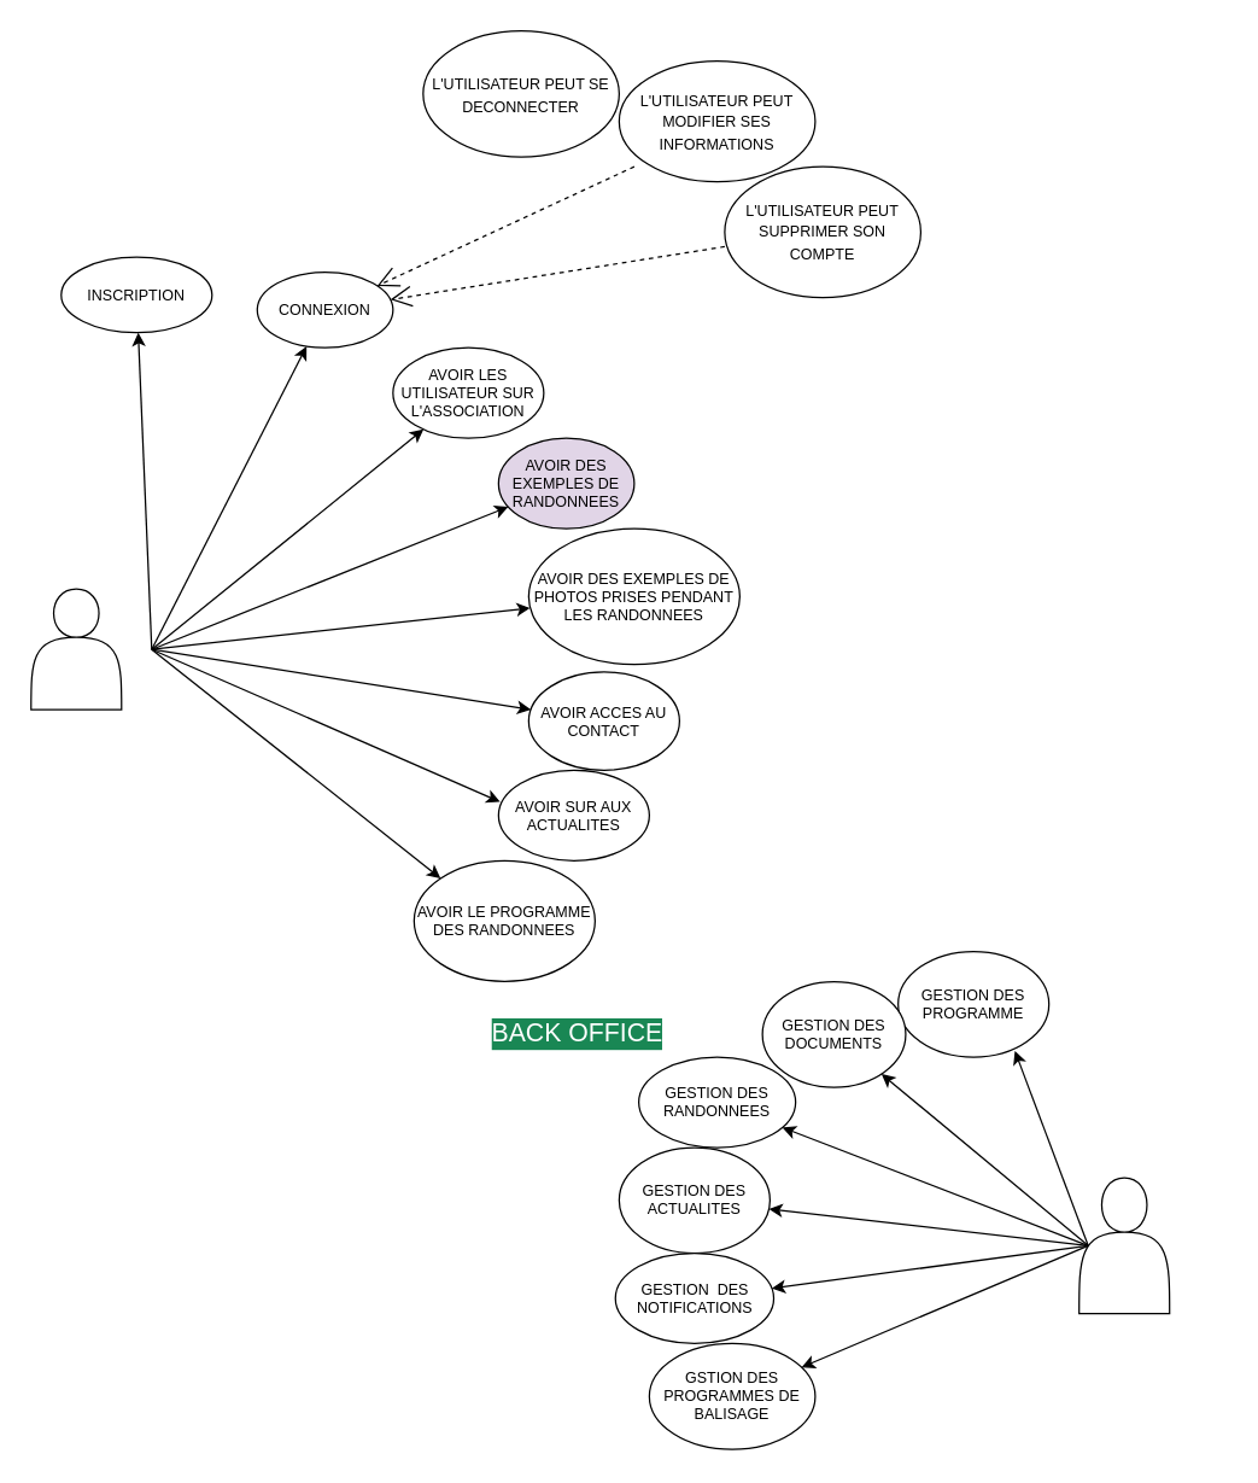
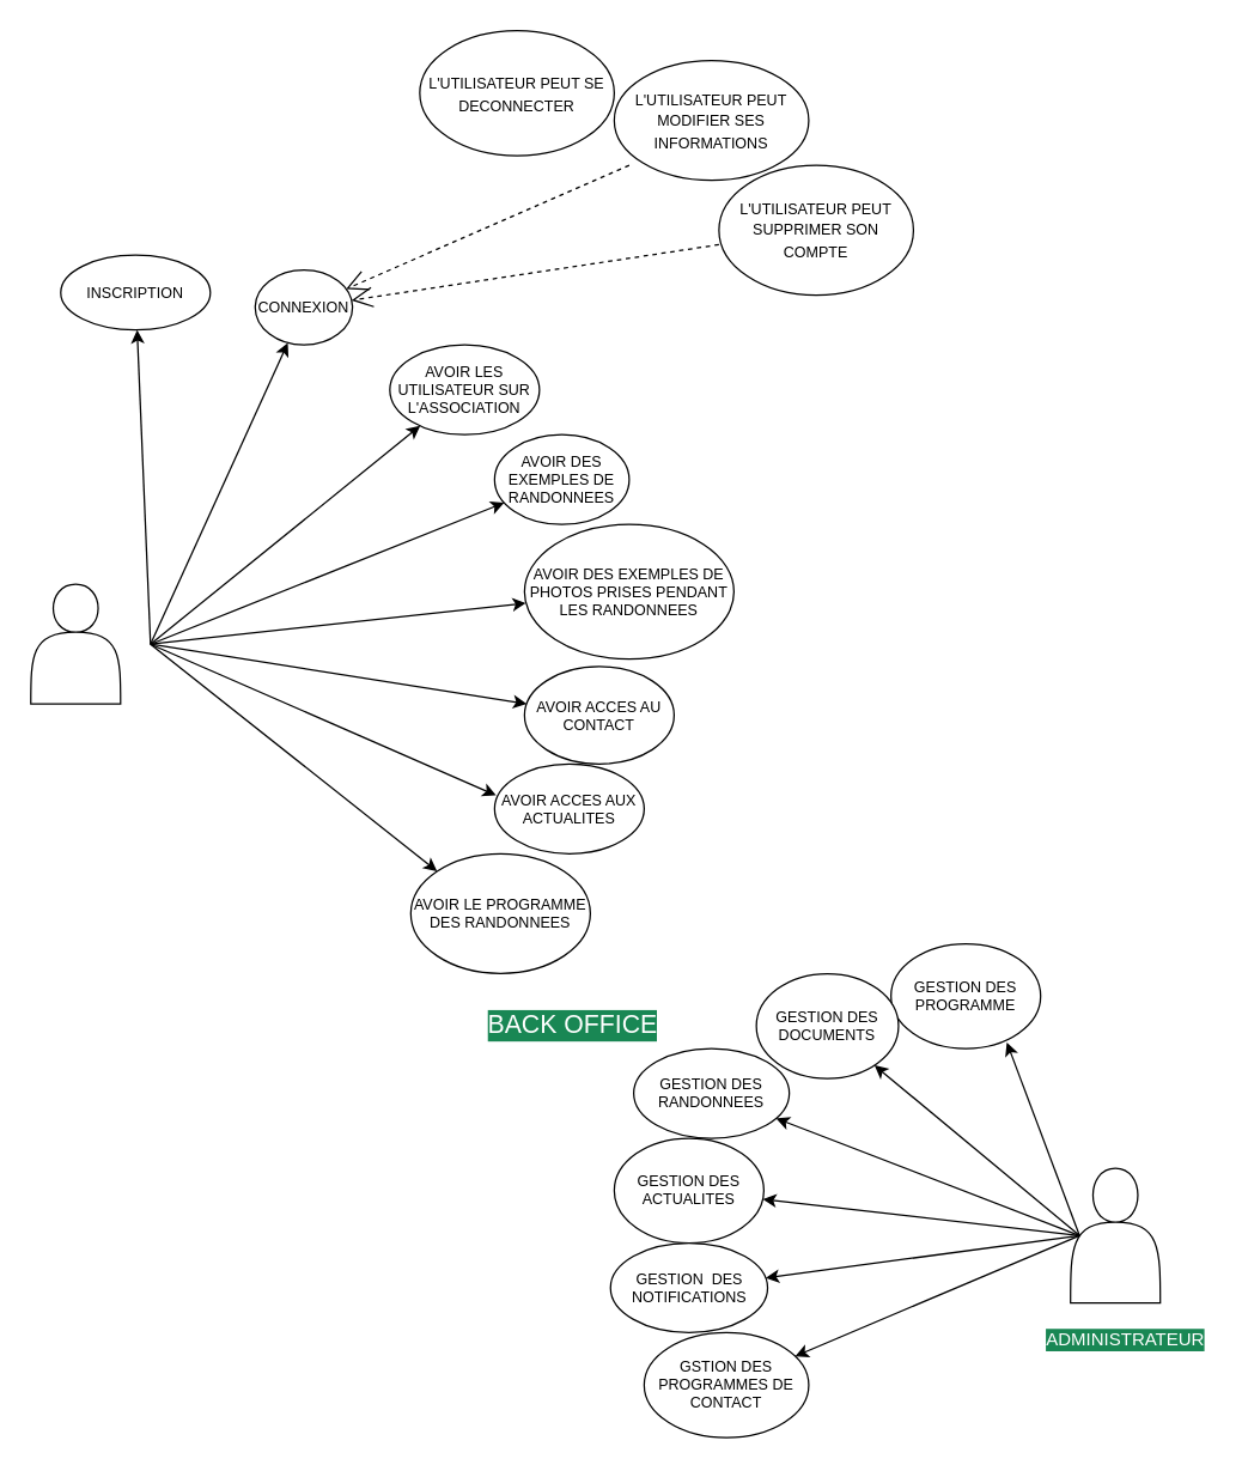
- <mxCell id="7" value="CONNEXION" style="ellipse;whiteSpace=wrap;html=1;fontSize=10;" parent="1" vertex="1"><mxGeometry x="170" y="180" width="90" height="50" as="geometry" /></mxCell>
+ <mxCell id="7" value="CONNEXION" style="ellipse;whiteSpace=wrap;html=1;fontSize=10;" parent="1" vertex="1"><mxGeometry x="170" y="180" width="65" height="50" as="geometry" /></mxCell>
- <mxCell id="11" value="AVOIR DES EXEMPLES DE RANDONNEES" style="ellipse;whiteSpace=wrap;html=1;fontSize=10;fillColor=#e1d5e7;" parent="1" vertex="1"><mxGeometry x="330" y="290" width="90" height="60" as="geometry" /></mxCell>
+ <mxCell id="11" value="AVOIR DES EXEMPLES DE RANDONNEES" style="ellipse;whiteSpace=wrap;html=1;fontSize=10;" parent="1" vertex="1"><mxGeometry x="330" y="290" width="90" height="60" as="geometry" /></mxCell>
- <mxCell id="21" value="AVOIR SUR AUX ACTUALITES" style="ellipse;whiteSpace=wrap;html=1;fontSize=10;fontColor=none;" parent="1" vertex="1"><mxGeometry x="330" y="510" width="100" height="60" as="geometry" /></mxCell>
+ <mxCell id="21" value="AVOIR ACCES AUX ACTUALITES" style="ellipse;whiteSpace=wrap;html=1;fontSize=10;fontColor=none;" parent="1" vertex="1"><mxGeometry x="330" y="510" width="100" height="60" as="geometry" /></mxCell>
+ <mxCell id="25" value="ADMINISTRATEUR" style="text;html=1;strokeColor=none;fillColor=none;align=center;verticalAlign=middle;whiteSpace=wrap;rounded=0;labelBackgroundColor=#198754;fontSize=12;fontColor=#FFFFFF;" parent="1" vertex="1"><mxGeometry x="692" y="880" width="120" height="30" as="geometry" /></mxCell>
- <mxCell id="38" value="GSTION DES PROGRAMMES DE BALISAGE" style="ellipse;whiteSpace=wrap;html=1;labelBackgroundColor=none;fontSize=10;fontColor=#000000;" parent="1" vertex="1"><mxGeometry x="430" y="890" width="110" height="70.18" as="geometry" /></mxCell>
+ <mxCell id="38" value="GSTION DES PROGRAMMES DE CONTACT" style="ellipse;whiteSpace=wrap;html=1;labelBackgroundColor=none;fontSize=10;fontColor=#000000;" parent="1" vertex="1"><mxGeometry x="430" y="890" width="110" height="70.18" as="geometry" /></mxCell>
